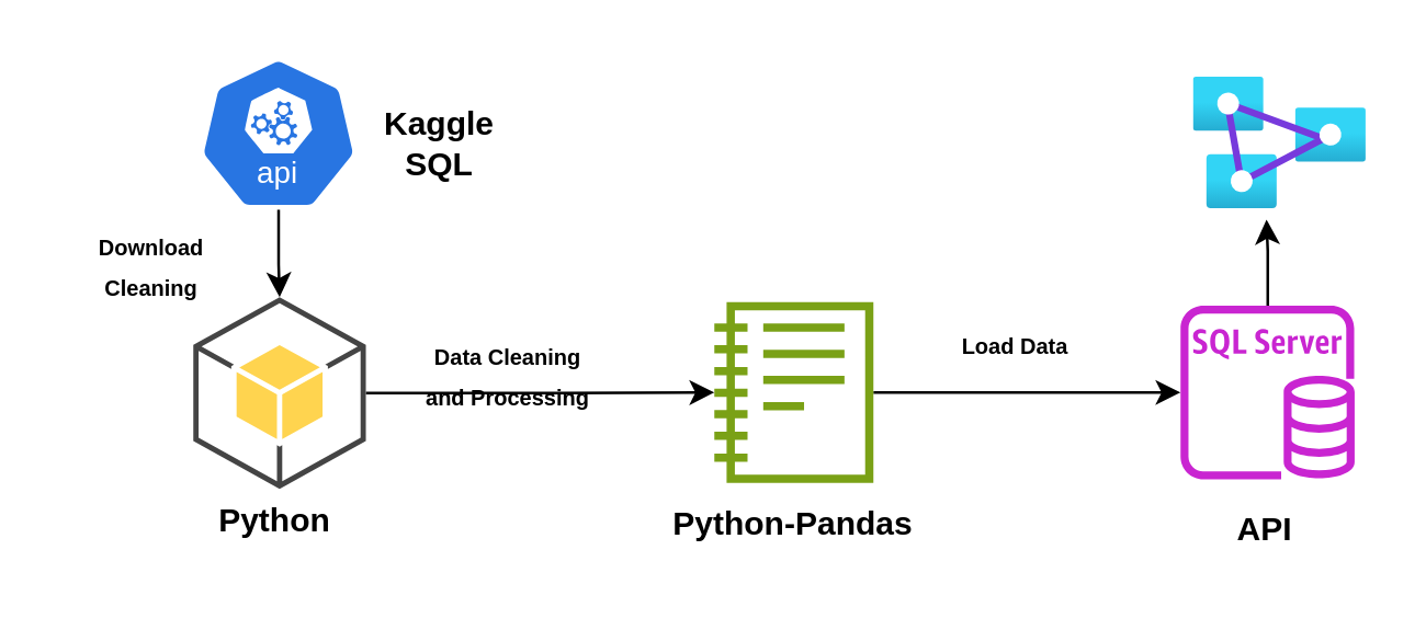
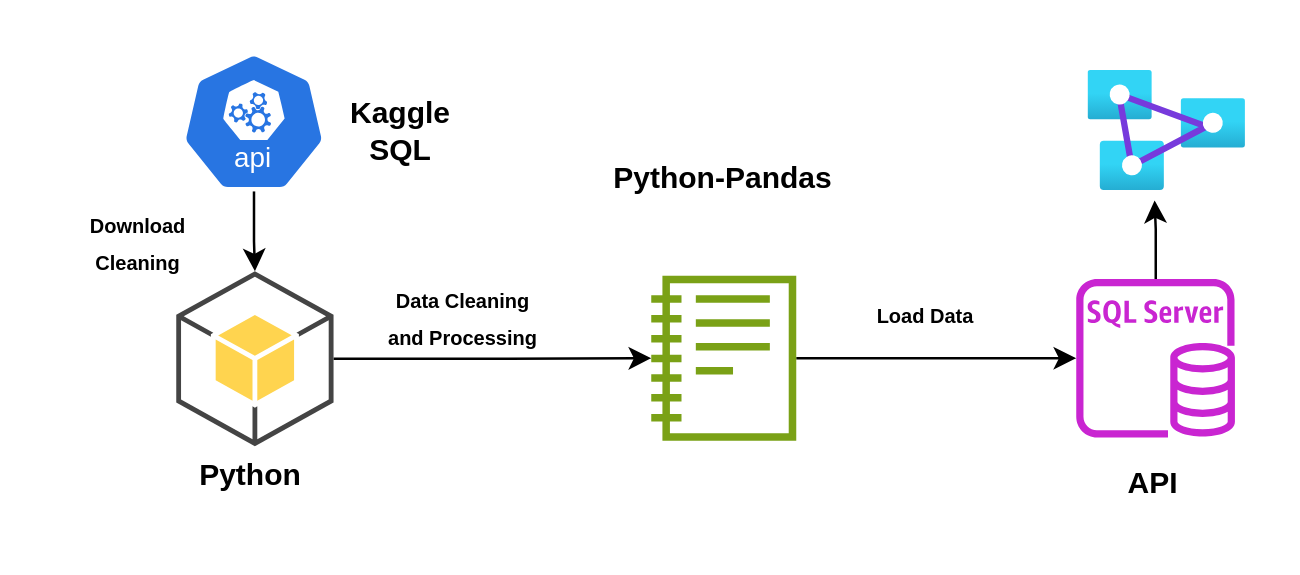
- <mxCell id="15" value="&lt;font style=&quot;font-size: 8px;&quot;&gt;&lt;b&gt;Data Cleaning and Processing&lt;/b&gt;&lt;/font&gt;" style="text;html=1;align=center;verticalAlign=middle;whiteSpace=wrap;rounded=0;" vertex="1" parent="1"><mxGeometry x="150" y="121" width="70" height="30" as="geometry" /></mxCell>
+ <mxCell id="15" value="&lt;font style=&quot;font-size: 8px;&quot;&gt;&lt;b&gt;Data Cleaning and Processing&lt;/b&gt;&lt;/font&gt;" style="text;html=1;align=center;verticalAlign=middle;whiteSpace=wrap;rounded=0;" vertex="1" parent="1"><mxGeometry x="150" y="111" width="70" height="30" as="geometry" /></mxCell>
- <mxCell id="13" value="&lt;b&gt;Python-Pandas&lt;/b&gt;" style="text;html=1;align=center;verticalAlign=middle;whiteSpace=wrap;rounded=0;" vertex="1" parent="1"><mxGeometry x="239" y="176.06" width="100" height="30" as="geometry" /></mxCell>
+ <mxCell id="13" value="&lt;b&gt;Python-Pandas&lt;/b&gt;" style="text;html=1;align=center;verticalAlign=middle;whiteSpace=wrap;rounded=0;" vertex="1" parent="1"><mxGeometry x="239" y="56.06" width="100" height="30" as="geometry" /></mxCell>
